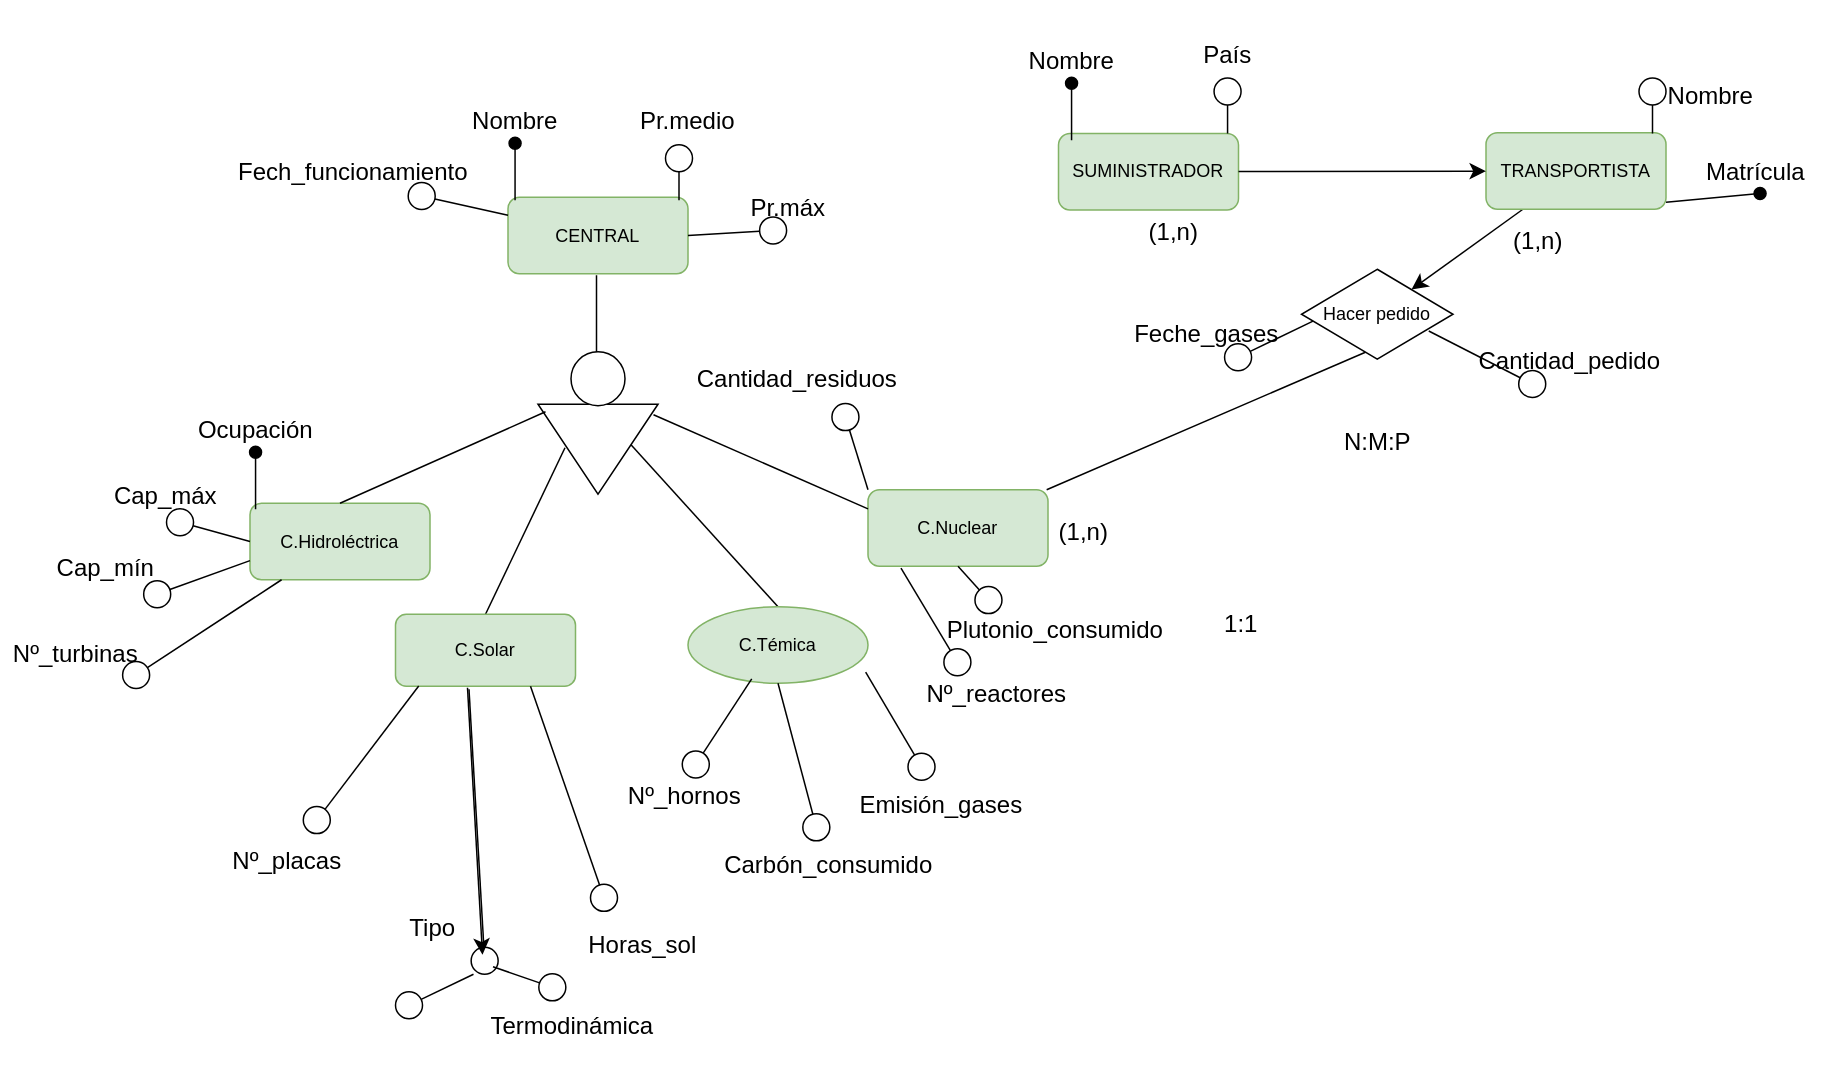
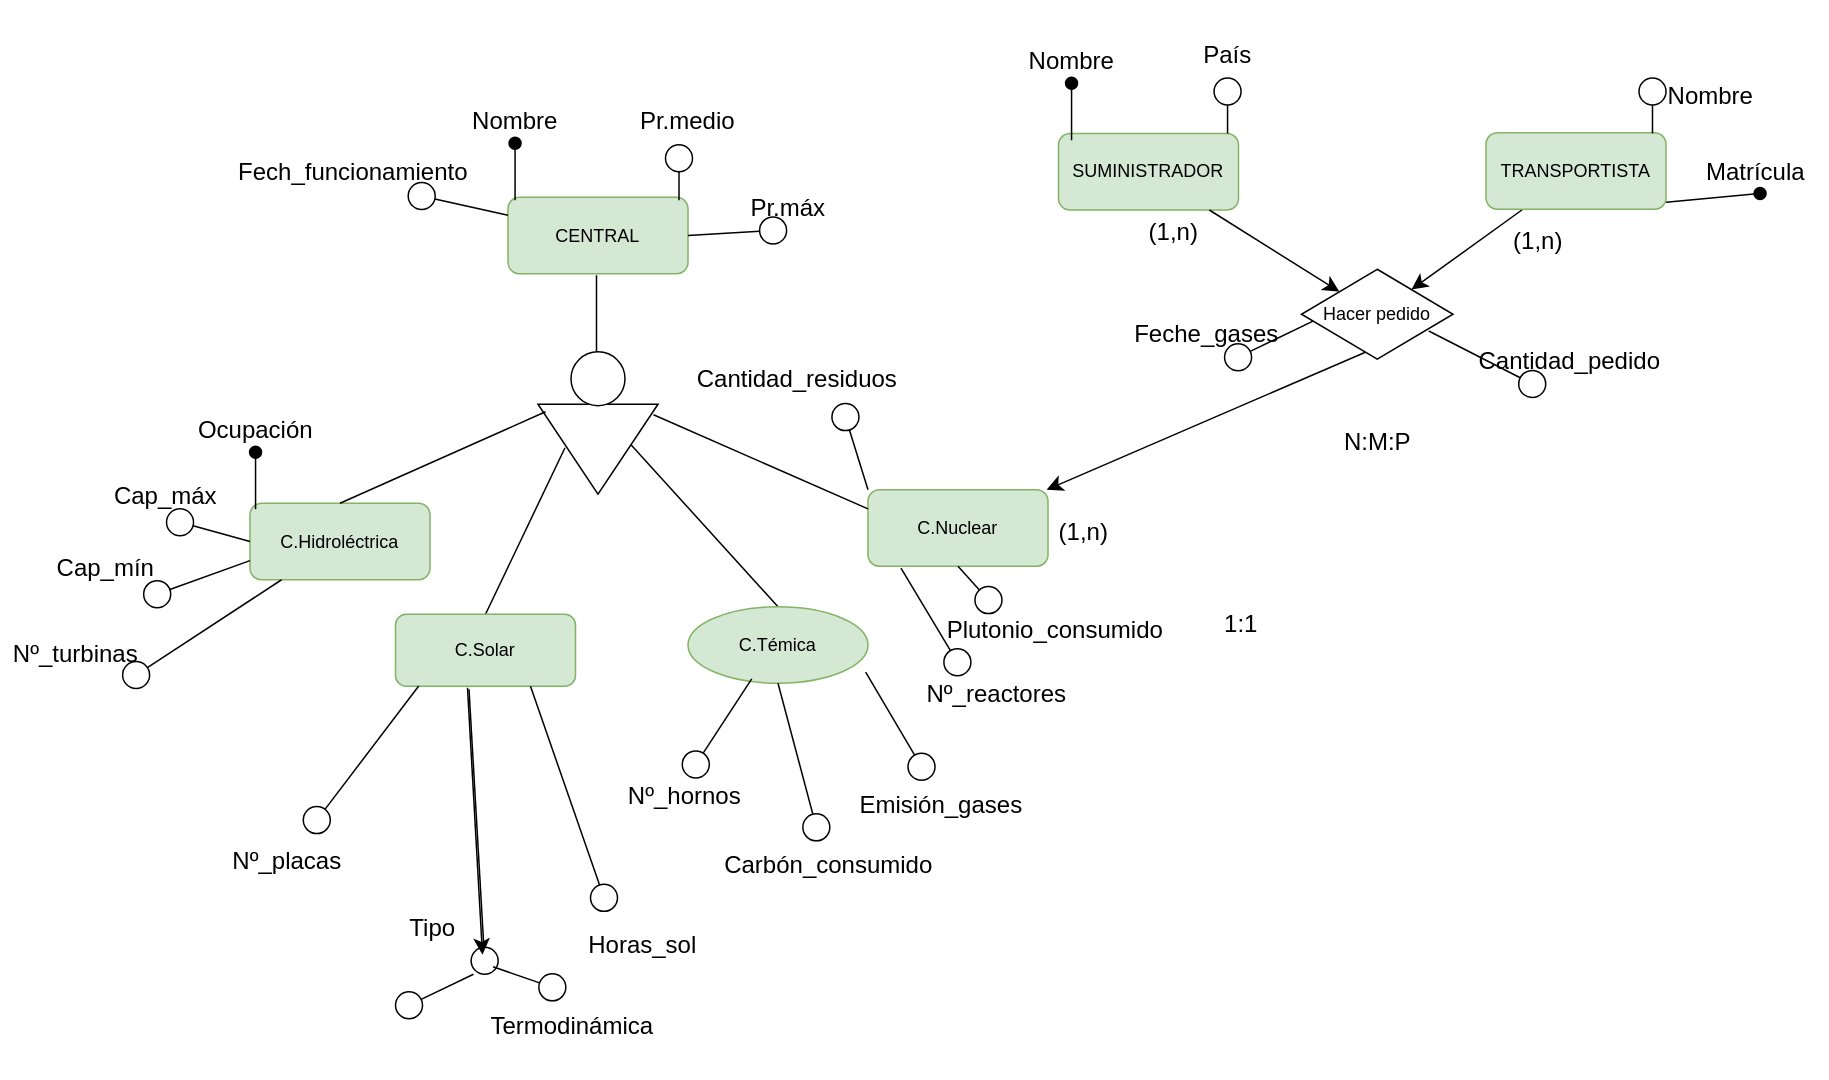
- <mxCell id="66" style="edgeStyle=none;curved=1;rounded=0;orthogonalLoop=1;jettySize=auto;html=1;fontSize=12;startSize=8;endSize=8;" edge="1" parent="1" source="46" target="48"><mxGeometry relative="1" as="geometry" /></mxCell>
+ <mxCell id="66" style="edgeStyle=none;curved=1;rounded=0;orthogonalLoop=1;jettySize=auto;html=1;entryX=0;entryY=0;entryDx=0;entryDy=0;fontSize=12;startSize=8;endSize=8;" edge="1" parent="1" source="46" target="65"><mxGeometry relative="1" as="geometry" /></mxCell>
- <mxCell id="49" style="edgeStyle=none;curved=1;rounded=0;orthogonalLoop=1;jettySize=auto;html=1;fontSize=12;startSize=8;endSize=8;exitX=0.437;exitY=0.911;exitDx=0;exitDy=0;exitPerimeter=0;endArrow=none;" edge="1" parent="1" source="65" target="11"><mxGeometry relative="1" as="geometry"><mxPoint x="787" y="351.5" as="sourcePoint" /></mxGeometry></mxCell>
+ <mxCell id="49" style="edgeStyle=none;curved=1;rounded=0;orthogonalLoop=1;jettySize=auto;html=1;fontSize=12;startSize=8;endSize=8;exitX=0.437;exitY=0.911;exitDx=0;exitDy=0;exitPerimeter=0;" edge="1" parent="1" source="65" target="11"><mxGeometry relative="1" as="geometry"><mxPoint x="787" y="351.5" as="sourcePoint" /></mxGeometry></mxCell>
